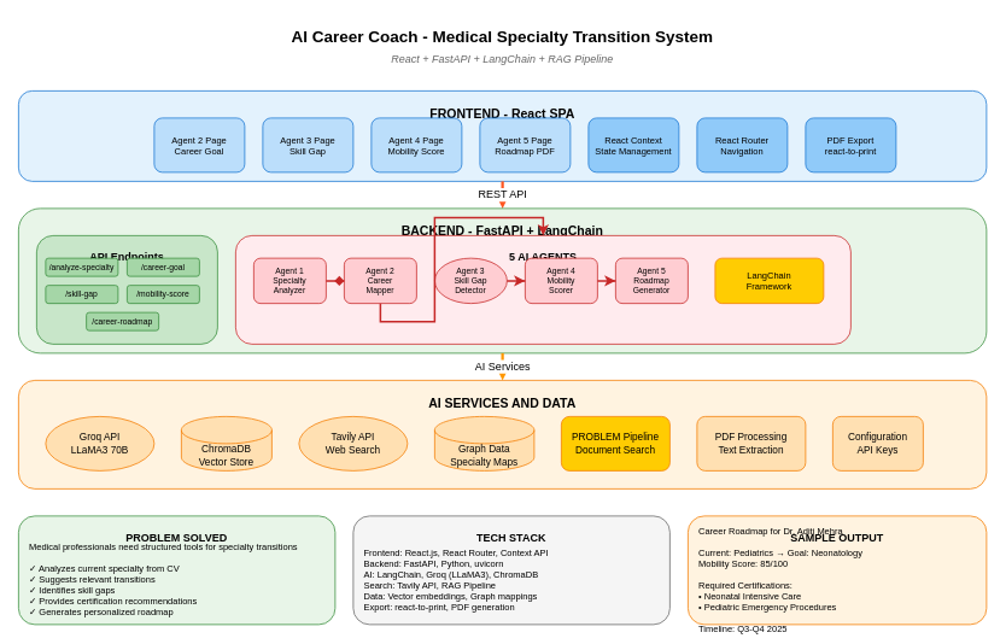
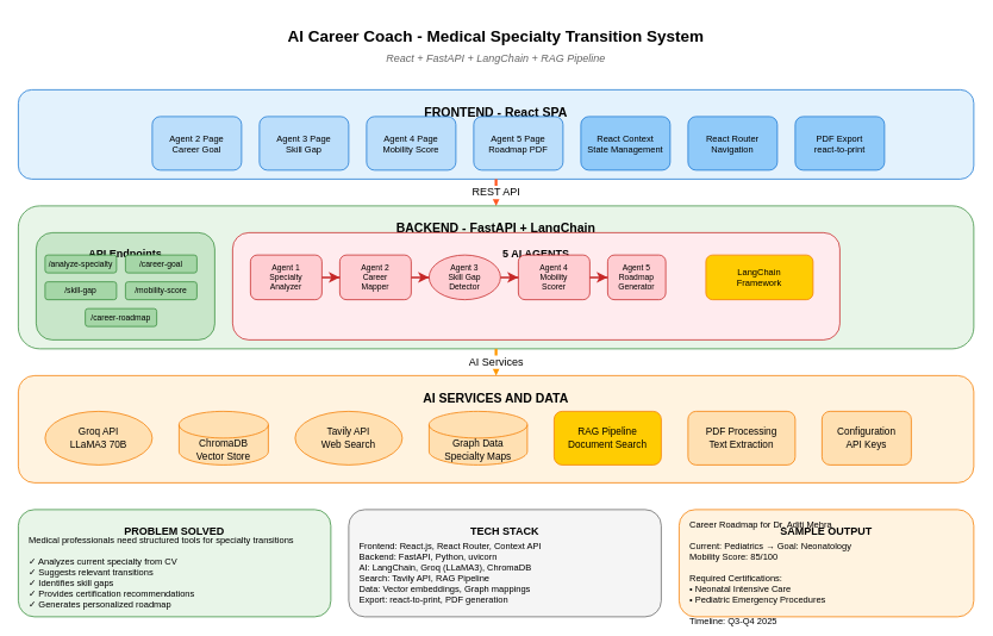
- <mxCell id="28" value="" style="edgeStyle=orthogonalEdgeStyle;rounded=0;orthogonalLoop=1;jettySize=auto;html=1;strokeWidth=2;strokeColor=#C62828;" edge="1" parent="1" source="22" target="20"><mxGeometry relative="1" as="geometry" /></mxCell>
+ <mxCell id="28" value="" style="edgeStyle=orthogonalEdgeStyle;rounded=0;orthogonalLoop=1;jettySize=auto;html=1;strokeWidth=2;strokeColor=#C62828;" edge="1" parent="1" source="22" target="23"><mxGeometry relative="1" as="geometry" /></mxCell>
- <mxCell id="27" value="" style="edgeStyle=orthogonalEdgeStyle;rounded=0;orthogonalLoop=1;jettySize=auto;html=1;strokeWidth=2;strokeColor=#C62828;endArrow=diamond;" edge="1" parent="1" source="21" target="22"><mxGeometry relative="1" as="geometry" /></mxCell>
+ <mxCell id="27" value="" style="edgeStyle=orthogonalEdgeStyle;rounded=0;orthogonalLoop=1;jettySize=auto;html=1;strokeWidth=2;strokeColor=#C62828;" edge="1" parent="1" source="21" target="22"><mxGeometry relative="1" as="geometry" /></mxCell>
- <mxCell id="25" value="Agent 5&#10;Roadmap&#10;Generator" style="rounded=1;whiteSpace=wrap;html=1;fillColor=#FFCDD2;strokeColor=#C62828;fontSize=9;" vertex="1" parent="1"><mxGeometry x="680" y="285" width="80" height="50" as="geometry" /></mxCell>
+ <mxCell id="25" value="Agent 5&#10;Roadmap&#10;Generator" style="rounded=1;whiteSpace=wrap;html=1;fillColor=#FFCDD2;strokeColor=#C62828;fontSize=9;" vertex="1" parent="1"><mxGeometry x="680" y="285" width="65" height="50" as="geometry" /></mxCell>
- <mxCell id="37" value="PROBLEM Pipeline&#10;Document Search" style="rounded=1;whiteSpace=wrap;html=1;fillColor=#FFCC02;strokeColor=#F57C00;fontSize=11;" vertex="1" parent="1"><mxGeometry x="620" y="460" width="120" height="60" as="geometry" /></mxCell>
+ <mxCell id="37" value="RAG Pipeline&#10;Document Search" style="rounded=1;whiteSpace=wrap;html=1;fillColor=#FFCC02;strokeColor=#F57C00;fontSize=11;" vertex="1" parent="1"><mxGeometry x="620" y="460" width="120" height="60" as="geometry" /></mxCell>
